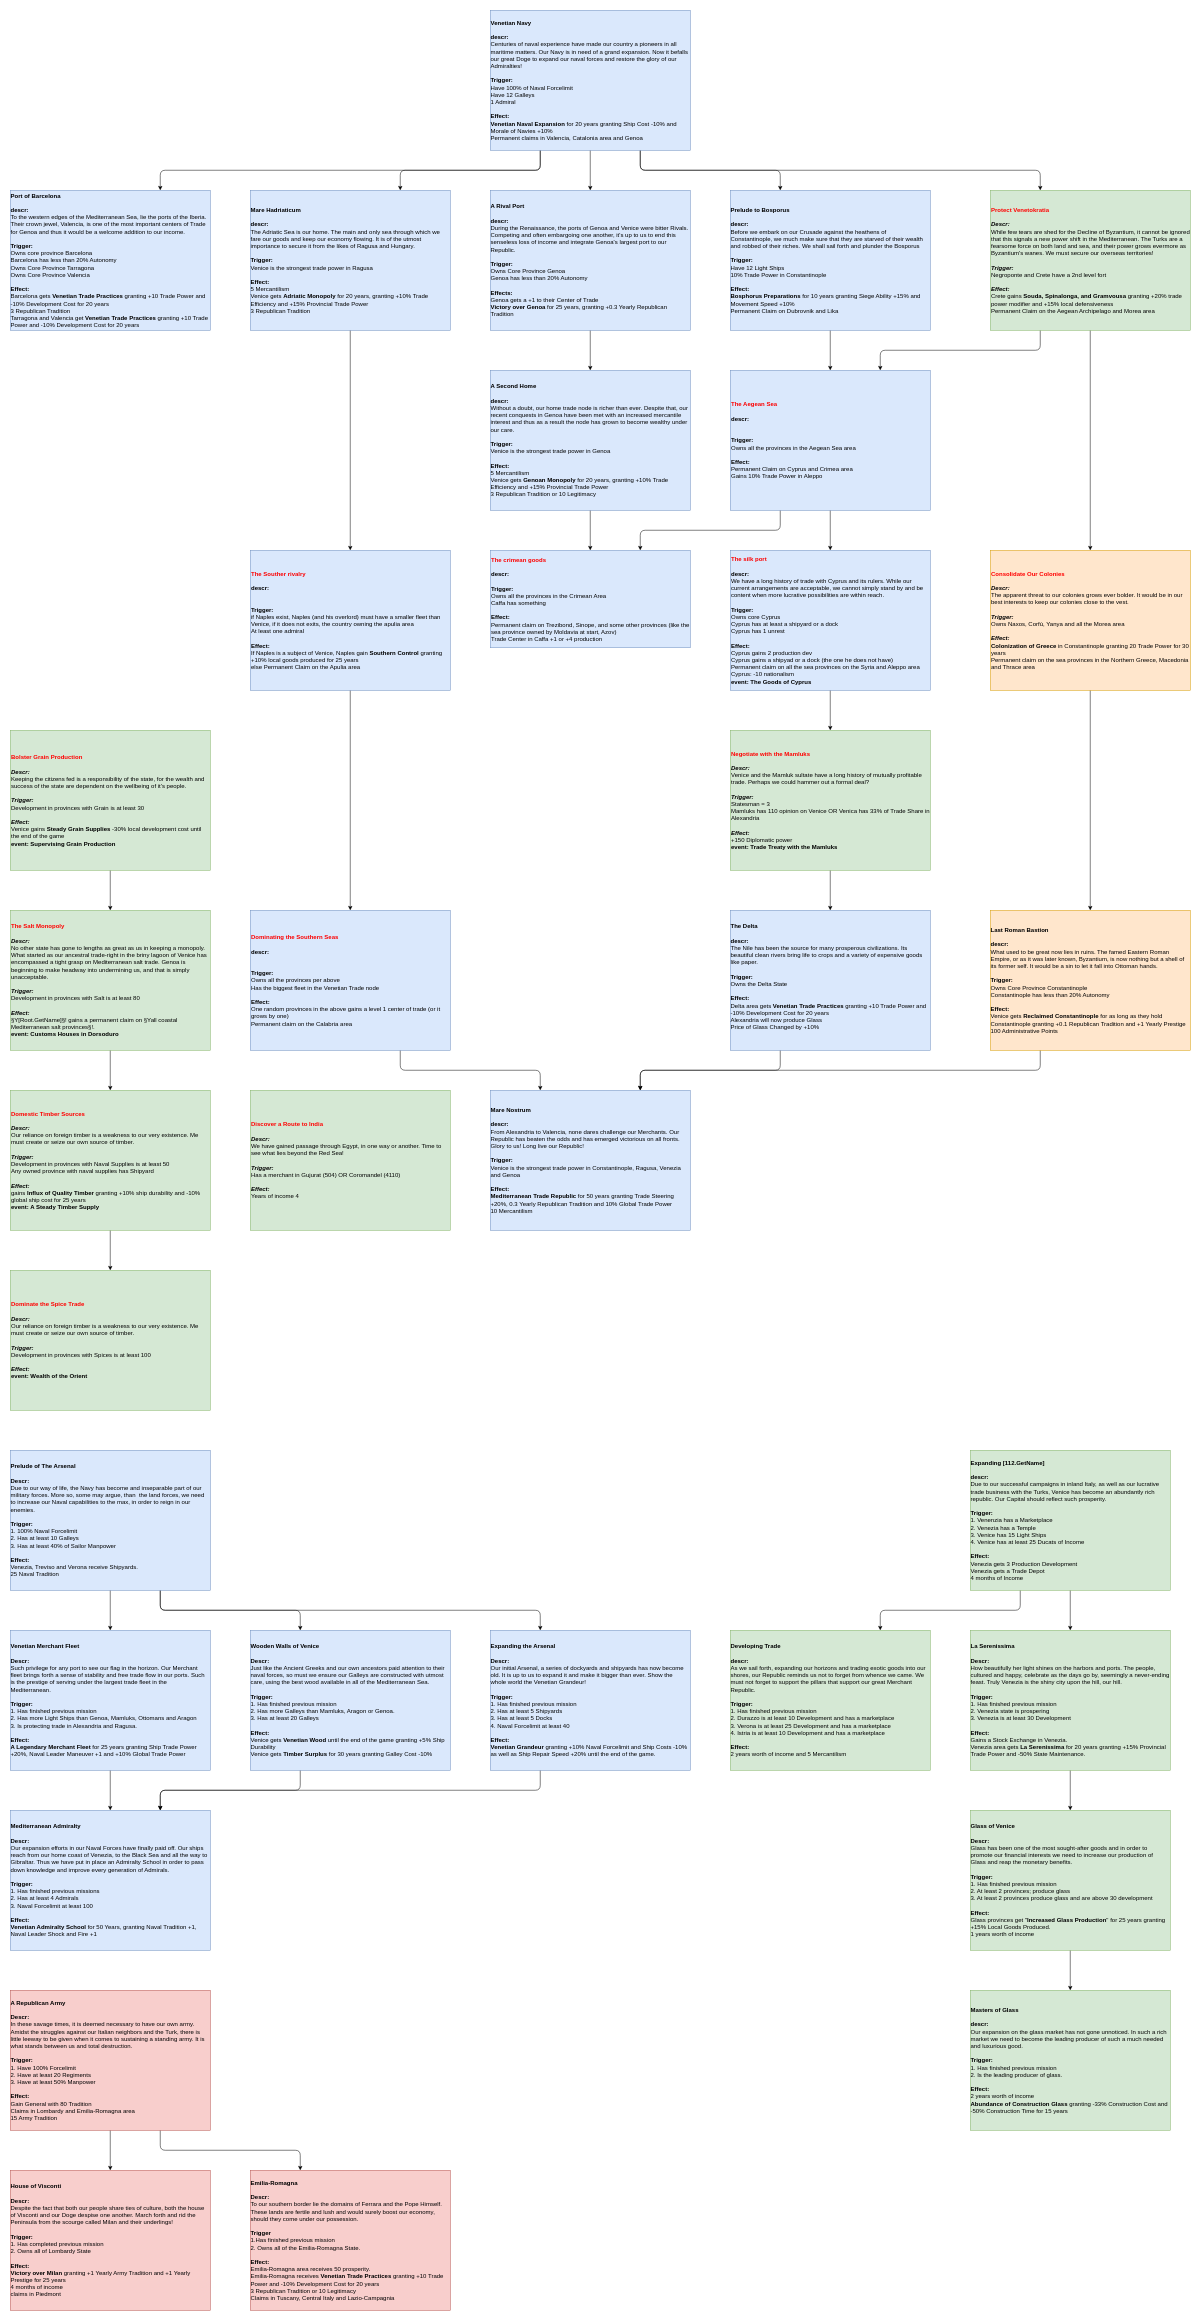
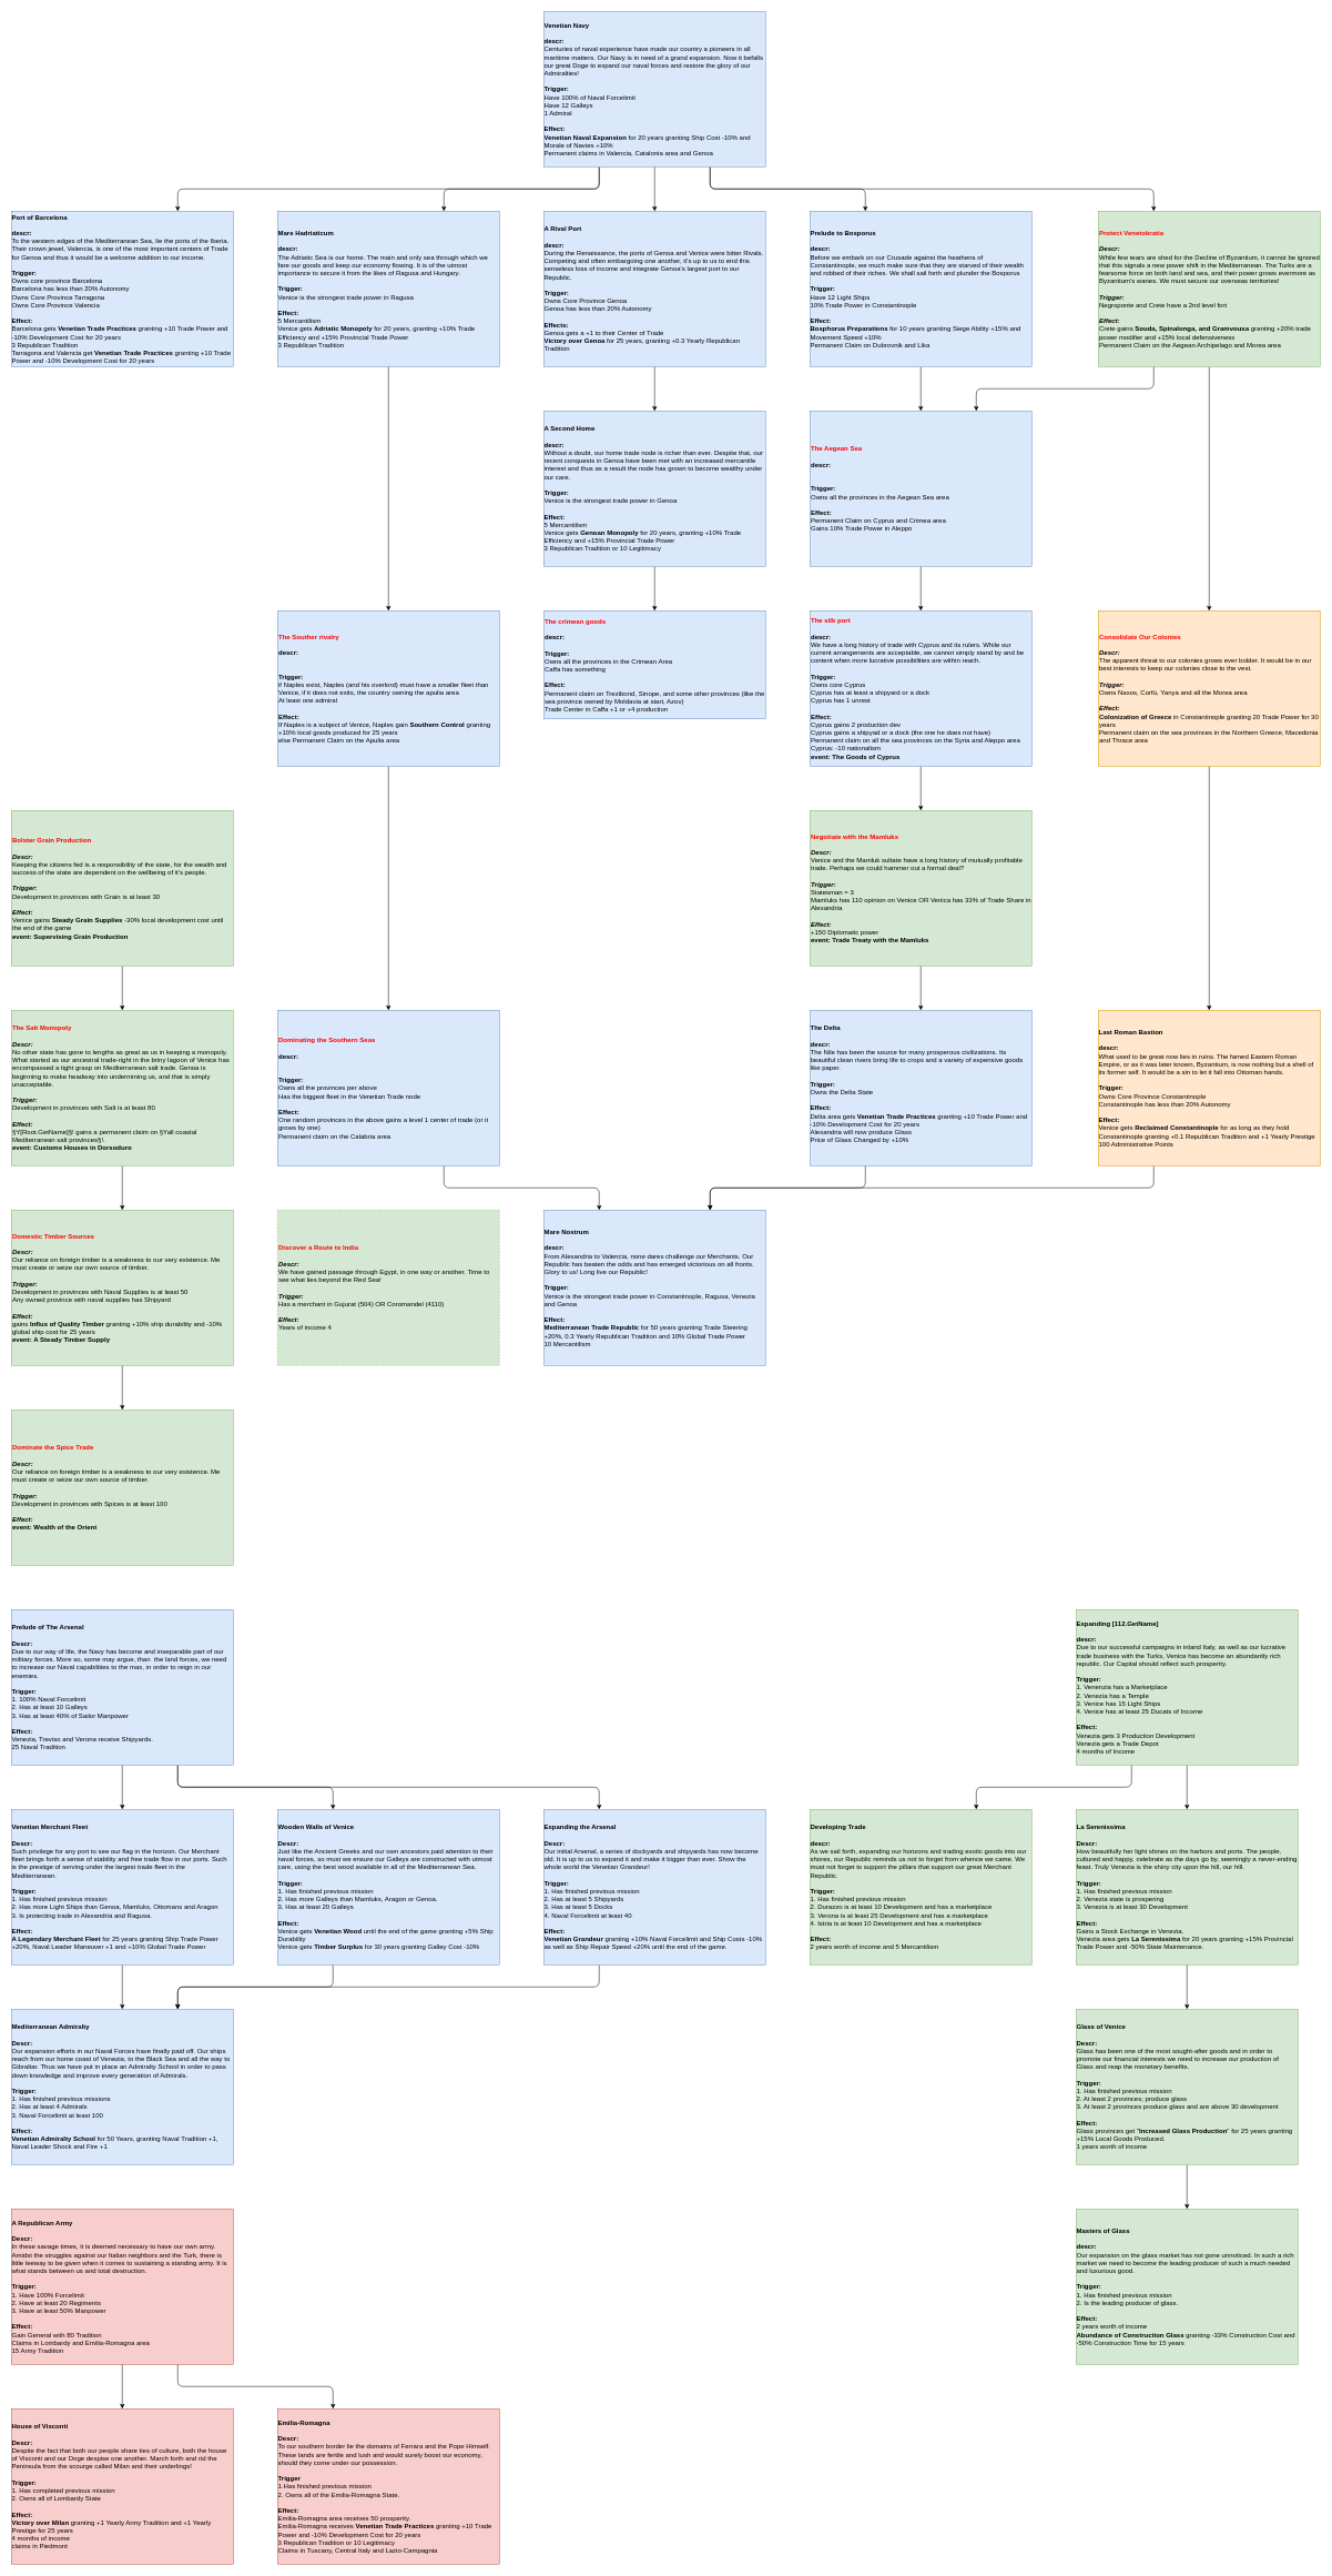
- <mxCell id="15" style="edgeStyle=orthogonalEdgeStyle;rounded=1;orthogonalLoop=1;jettySize=auto;html=1;exitX=0.25;exitY=1;exitDx=0;exitDy=0;entryX=0.75;entryY=0;entryDx=0;entryDy=0;" parent="1" source="16" target="22" edge="1"><mxGeometry relative="1" as="geometry" /></mxCell>
- <mxCell id="64" value="&lt;div&gt;&lt;font color=&quot;#ff0000&quot;&gt;&lt;b&gt;Discover a Route to India&lt;/b&gt;&lt;br&gt;&lt;/font&gt;&lt;/div&gt;&lt;div&gt;&lt;b&gt;&lt;br&gt;&lt;/b&gt;&lt;/div&gt;&lt;div&gt;&lt;b&gt;&lt;i&gt;Descr:&lt;/i&gt;&lt;/b&gt;&amp;nbsp;&lt;/div&gt;&lt;div&gt;We have gained passage through Egypt, in one way or another. Time to see what lies beyond the Red Sea!&lt;br&gt;&lt;/div&gt;&lt;div&gt;&lt;br&gt;&lt;/div&gt;&lt;div style=&quot;font-size: 12px&quot;&gt;&lt;span style=&quot;font-size: 12px&quot;&gt;&lt;b&gt;&lt;i&gt;Trigger:&lt;/i&gt;&lt;/b&gt;&lt;/span&gt;&lt;/div&gt;&lt;div style=&quot;font-size: 12px&quot;&gt;Has a merchant in Gujurat (504) OR Coromandel (4110)&lt;/div&gt;&lt;div style=&quot;font-size: 12px&quot;&gt;&lt;br&gt;&lt;/div&gt;&lt;div style=&quot;font-size: 12px&quot;&gt;&lt;span style=&quot;font-size: 12px&quot;&gt;&lt;b&gt;&lt;i&gt;Effect:&lt;/i&gt;&lt;/b&gt;&lt;/span&gt;&lt;/div&gt;&lt;div style=&quot;font-size: 12px&quot;&gt;Years of income 4&lt;/div&gt;" style="rounded=0;whiteSpace=wrap;html=1;fillColor=#d5e8d4;strokeColor=#82b366;fontSize=12;align=left;" parent="1" vertex="1"><mxGeometry x="500" y="2180" width="400" height="280" as="geometry" /></mxCell>
+ <mxCell id="64" value="&lt;div&gt;&lt;font color=&quot;#ff0000&quot;&gt;&lt;b&gt;Discover a Route to India&lt;/b&gt;&lt;br&gt;&lt;/font&gt;&lt;/div&gt;&lt;div&gt;&lt;b&gt;&lt;br&gt;&lt;/b&gt;&lt;/div&gt;&lt;div&gt;&lt;b&gt;&lt;i&gt;Descr:&lt;/i&gt;&lt;/b&gt;&amp;nbsp;&lt;/div&gt;&lt;div&gt;We have gained passage through Egypt, in one way or another. Time to see what lies beyond the Red Sea!&lt;br&gt;&lt;/div&gt;&lt;div&gt;&lt;br&gt;&lt;/div&gt;&lt;div style=&quot;font-size: 12px&quot;&gt;&lt;span style=&quot;font-size: 12px&quot;&gt;&lt;b&gt;&lt;i&gt;Trigger:&lt;/i&gt;&lt;/b&gt;&lt;/span&gt;&lt;/div&gt;&lt;div style=&quot;font-size: 12px&quot;&gt;Has a merchant in Gujurat (504) OR Coromandel (4110)&lt;/div&gt;&lt;div style=&quot;font-size: 12px&quot;&gt;&lt;br&gt;&lt;/div&gt;&lt;div style=&quot;font-size: 12px&quot;&gt;&lt;span style=&quot;font-size: 12px&quot;&gt;&lt;b&gt;&lt;i&gt;Effect:&lt;/i&gt;&lt;/b&gt;&lt;/span&gt;&lt;/div&gt;&lt;div style=&quot;font-size: 12px&quot;&gt;Years of income 4&lt;/div&gt;" style="rounded=0;whiteSpace=wrap;html=1;fillColor=#d5e8d4;strokeColor=#82b366;fontSize=12;align=left;dashed=1;" parent="1" vertex="1"><mxGeometry x="500" y="2180" width="400" height="280" as="geometry" /></mxCell>
